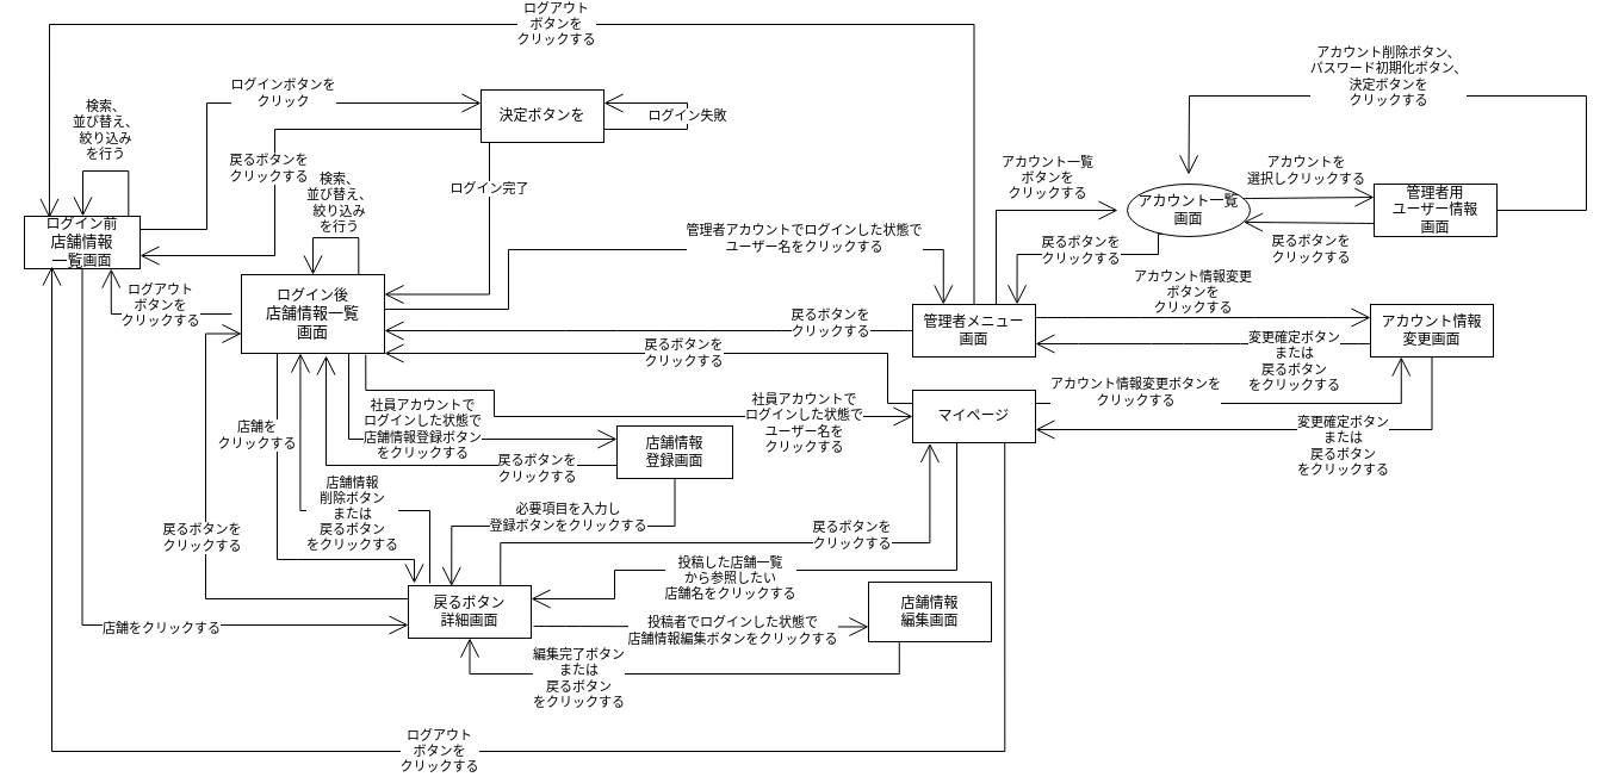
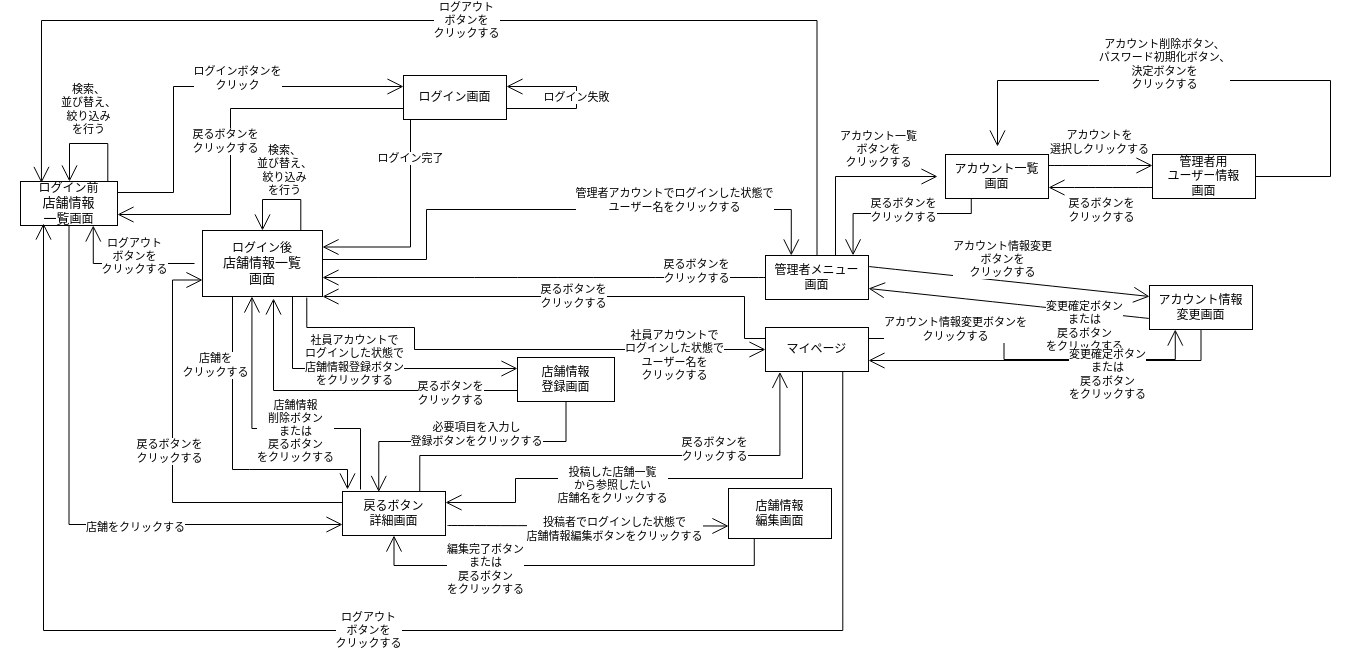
- <mxCell id="9" value="決定ボタンを" style="rounded=0;whiteSpace=wrap;html=1;hachureGap=4;" vertex="1" parent="1"><mxGeometry x="403" y="75" width="103" height="44" as="geometry" /></mxCell>
+ <mxCell id="9" value="ログイン画面" style="rounded=0;whiteSpace=wrap;html=1;hachureGap=4;" vertex="1" parent="1"><mxGeometry x="403" y="75" width="103" height="44" as="geometry" /></mxCell>
- <mxCell id="18" value="アカウント一覧&lt;br&gt;画面" style="ellipse;whiteSpace=wrap;html=1;hachureGap=4;" vertex="1" parent="1"><mxGeometry x="945" y="154" width="103" height="44" as="geometry" /></mxCell>
+ <mxCell id="18" value="アカウント一覧&lt;br&gt;画面" style="rounded=0;whiteSpace=wrap;html=1;hachureGap=4;" vertex="1" parent="1"><mxGeometry x="945" y="154" width="103" height="44" as="geometry" /></mxCell>
- <mxCell id="16" value="アカウント情報&lt;br&gt;変更画面" style="rounded=0;whiteSpace=wrap;html=1;hachureGap=4;" vertex="1" parent="1"><mxGeometry x="1149" y="255" width="103" height="44" as="geometry" /></mxCell>
+ <mxCell id="16" value="アカウント情報&lt;br&gt;変更画面" style="rounded=0;whiteSpace=wrap;html=1;hachureGap=4;" vertex="1" parent="1"><mxGeometry x="1149" y="285" width="103" height="44" as="geometry" /></mxCell>
